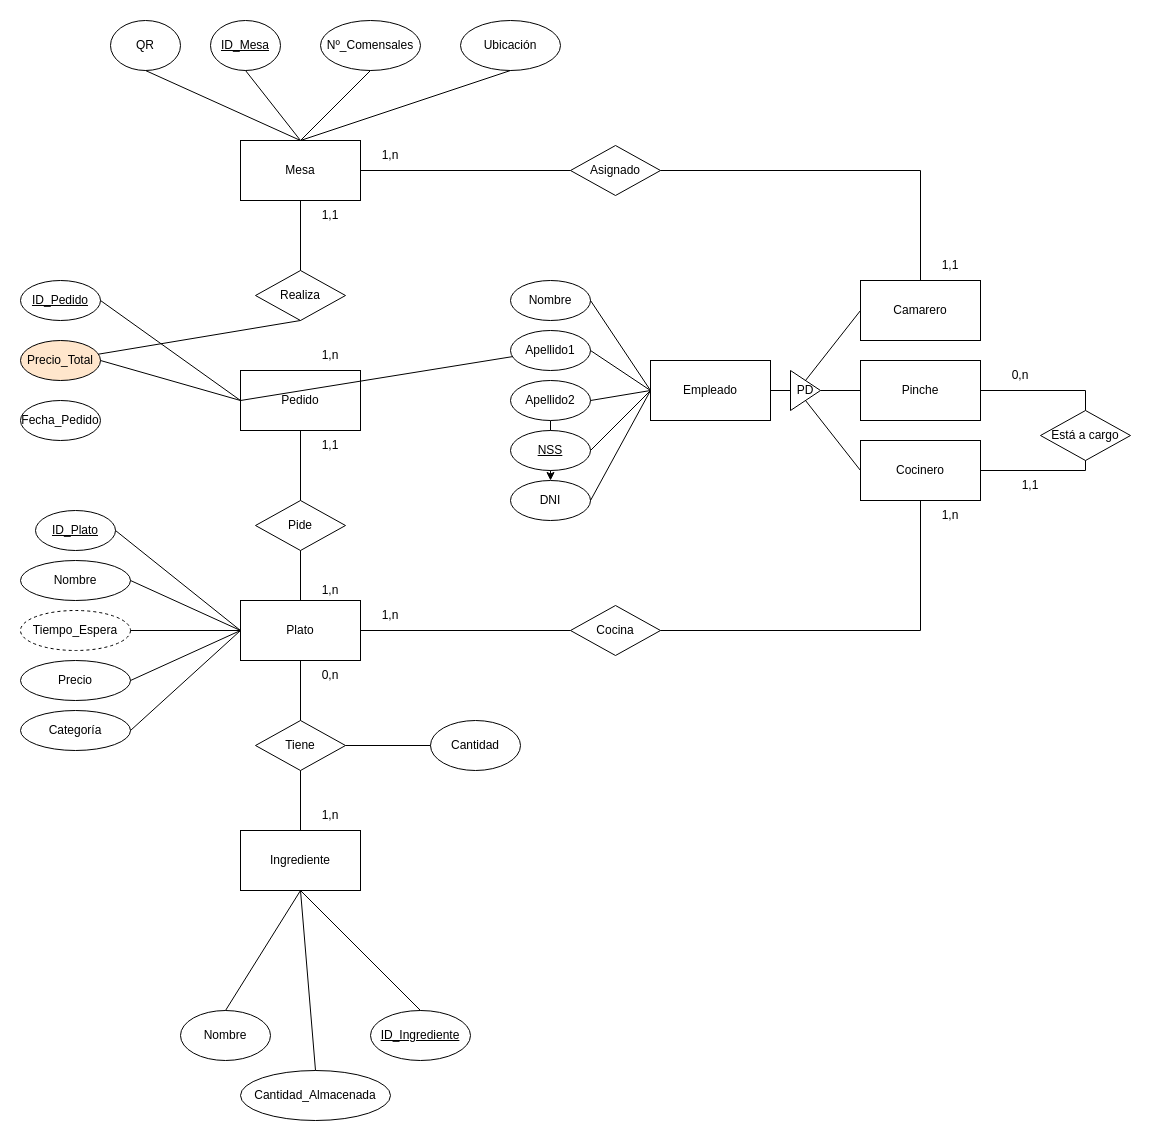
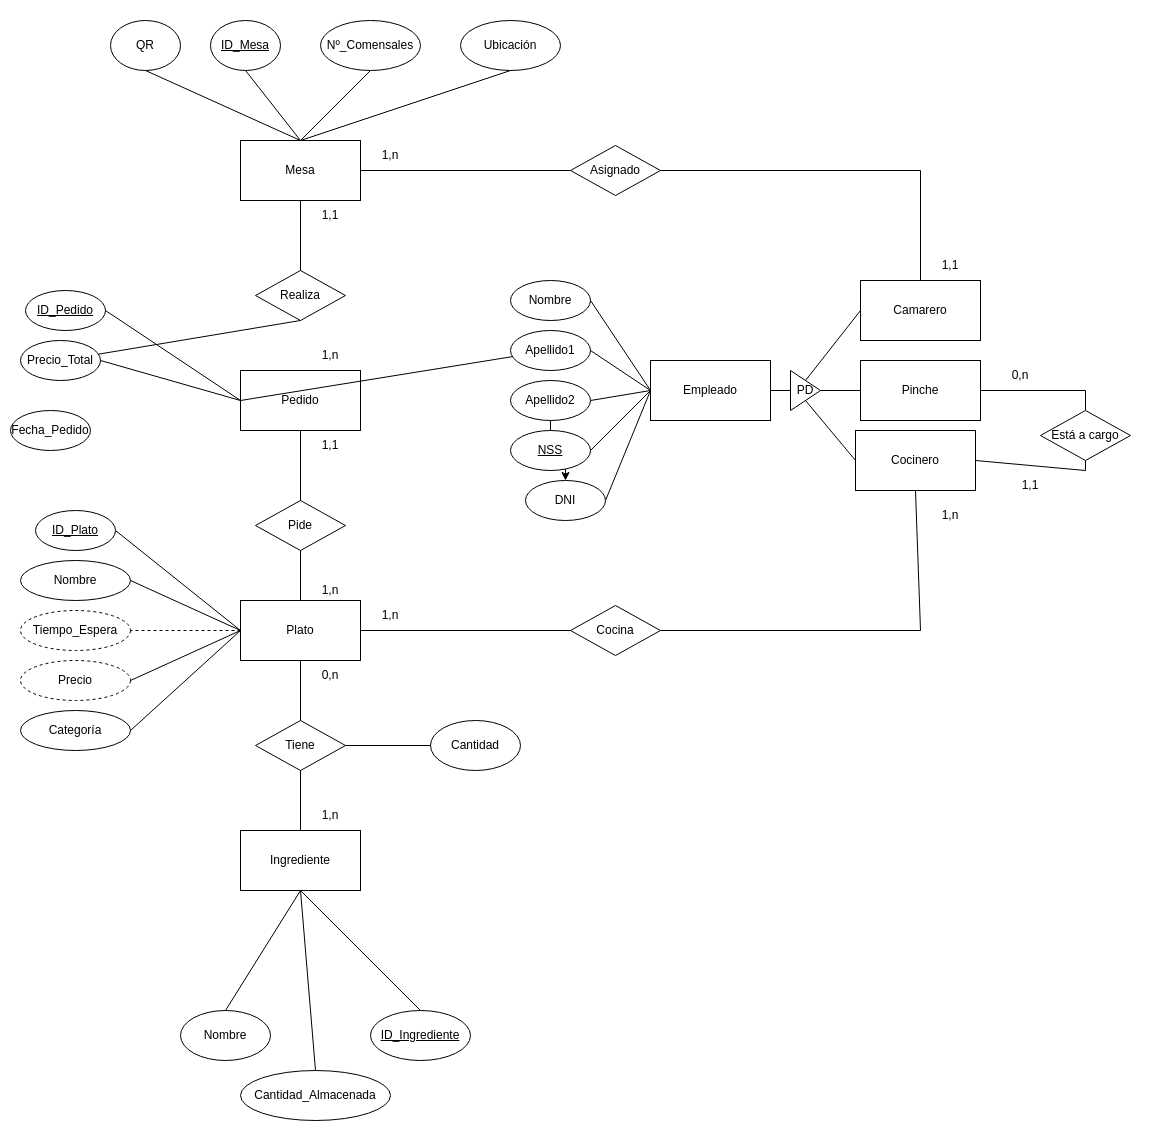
- <mxCell id="53" value="ID_Pedido" style="ellipse;whiteSpace=wrap;html=1;fontStyle=4" vertex="1" parent="1"><mxGeometry x="20" y="280" width="80" height="40" as="geometry" /></mxCell>
+ <mxCell id="53" value="ID_Pedido" style="ellipse;whiteSpace=wrap;html=1;fontStyle=4" vertex="1" parent="1"><mxGeometry x="25" y="290" width="80" height="40" as="geometry" /></mxCell>
- <mxCell id="54" value="Precio_Total" style="ellipse;whiteSpace=wrap;html=1;fillColor=#ffe6cc;" vertex="1" parent="1"><mxGeometry x="20" y="340" width="80" height="40" as="geometry" /></mxCell>
+ <mxCell id="54" value="Precio_Total" style="ellipse;whiteSpace=wrap;html=1;" vertex="1" parent="1"><mxGeometry x="20" y="340" width="80" height="40" as="geometry" /></mxCell>
- <mxCell id="55" value="Fecha_Pedido" style="ellipse;whiteSpace=wrap;html=1;" vertex="1" parent="1"><mxGeometry x="20" y="400" width="80" height="40" as="geometry" /></mxCell>
+ <mxCell id="55" value="Fecha_Pedido" style="ellipse;whiteSpace=wrap;html=1;" vertex="1" parent="1"><mxGeometry x="10" y="410" width="80" height="40" as="geometry" /></mxCell>
- <mxCell id="9" value="Cocinero" style="rounded=0;whiteSpace=wrap;html=1;" vertex="1" parent="1"><mxGeometry x="860" y="440" width="120" height="60" as="geometry" /></mxCell>
+ <mxCell id="9" value="Cocinero" style="rounded=0;whiteSpace=wrap;html=1;" vertex="1" parent="1"><mxGeometry x="855" y="430" width="120" height="60" as="geometry" /></mxCell>
- <mxCell id="76" value="DNI" style="ellipse;whiteSpace=wrap;html=1;" vertex="1" parent="1"><mxGeometry x="510" y="480" width="80" height="40" as="geometry" /></mxCell>
+ <mxCell id="76" value="DNI" style="ellipse;whiteSpace=wrap;html=1;" vertex="1" parent="1"><mxGeometry x="525" y="480" width="80" height="40" as="geometry" /></mxCell>
- <mxCell id="63" value="" style="endArrow=none;html=1;rounded=0;exitX=0;exitY=0.5;exitDx=0;exitDy=0;entryX=1;entryY=0.5;entryDx=0;entryDy=0;" edge="1" parent="1" source="4" target="59"><mxGeometry width="50" height="50" relative="1" as="geometry"><mxPoint x="300" y="500" as="sourcePoint" /><mxPoint x="350" y="450" as="targetPoint" /></mxGeometry></mxCell>
+ <mxCell id="63" value="" style="endArrow=none;html=1;rounded=0;exitX=0;exitY=0.5;exitDx=0;exitDy=0;entryX=1;entryY=0.5;entryDx=0;entryDy=0;dashed=1;" edge="1" parent="1" source="4" target="59"><mxGeometry width="50" height="50" relative="1" as="geometry"><mxPoint x="300" y="500" as="sourcePoint" /><mxPoint x="350" y="450" as="targetPoint" /></mxGeometry></mxCell>
- <mxCell id="61" value="Precio" style="ellipse;whiteSpace=wrap;html=1;" vertex="1" parent="1"><mxGeometry x="20" y="660" width="110" height="40" as="geometry" /></mxCell>
+ <mxCell id="61" value="Precio" style="ellipse;whiteSpace=wrap;html=1;dashed=1;" vertex="1" parent="1"><mxGeometry x="20" y="660" width="110" height="40" as="geometry" /></mxCell>
